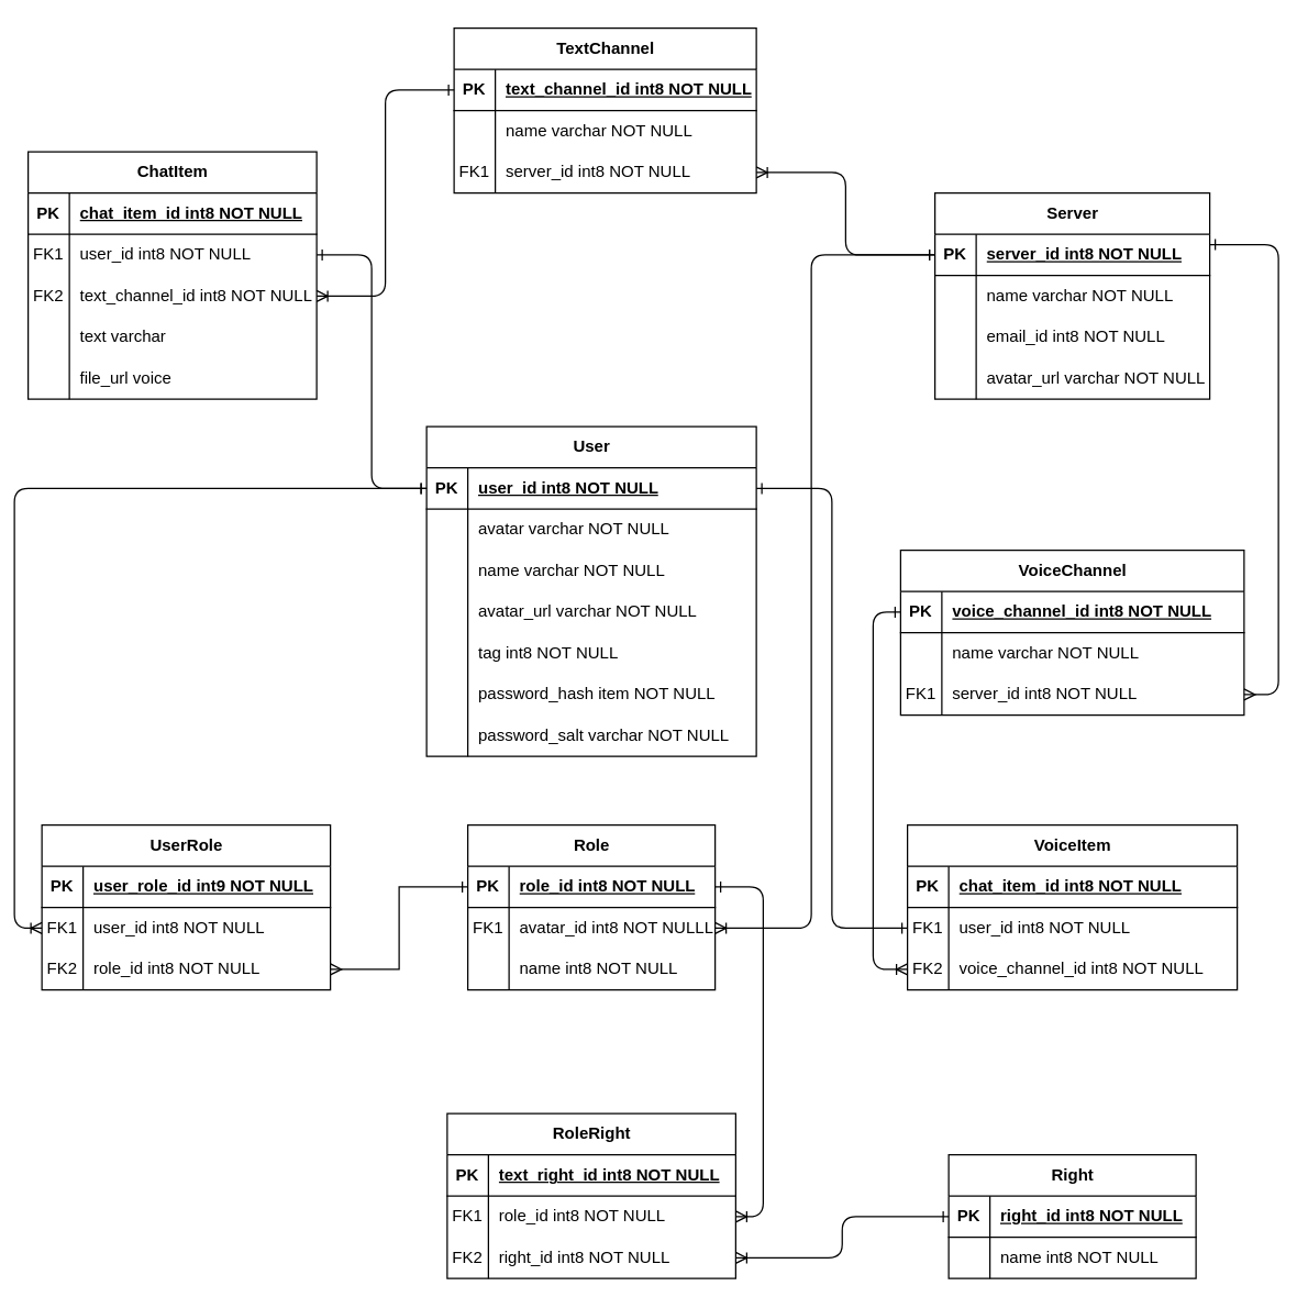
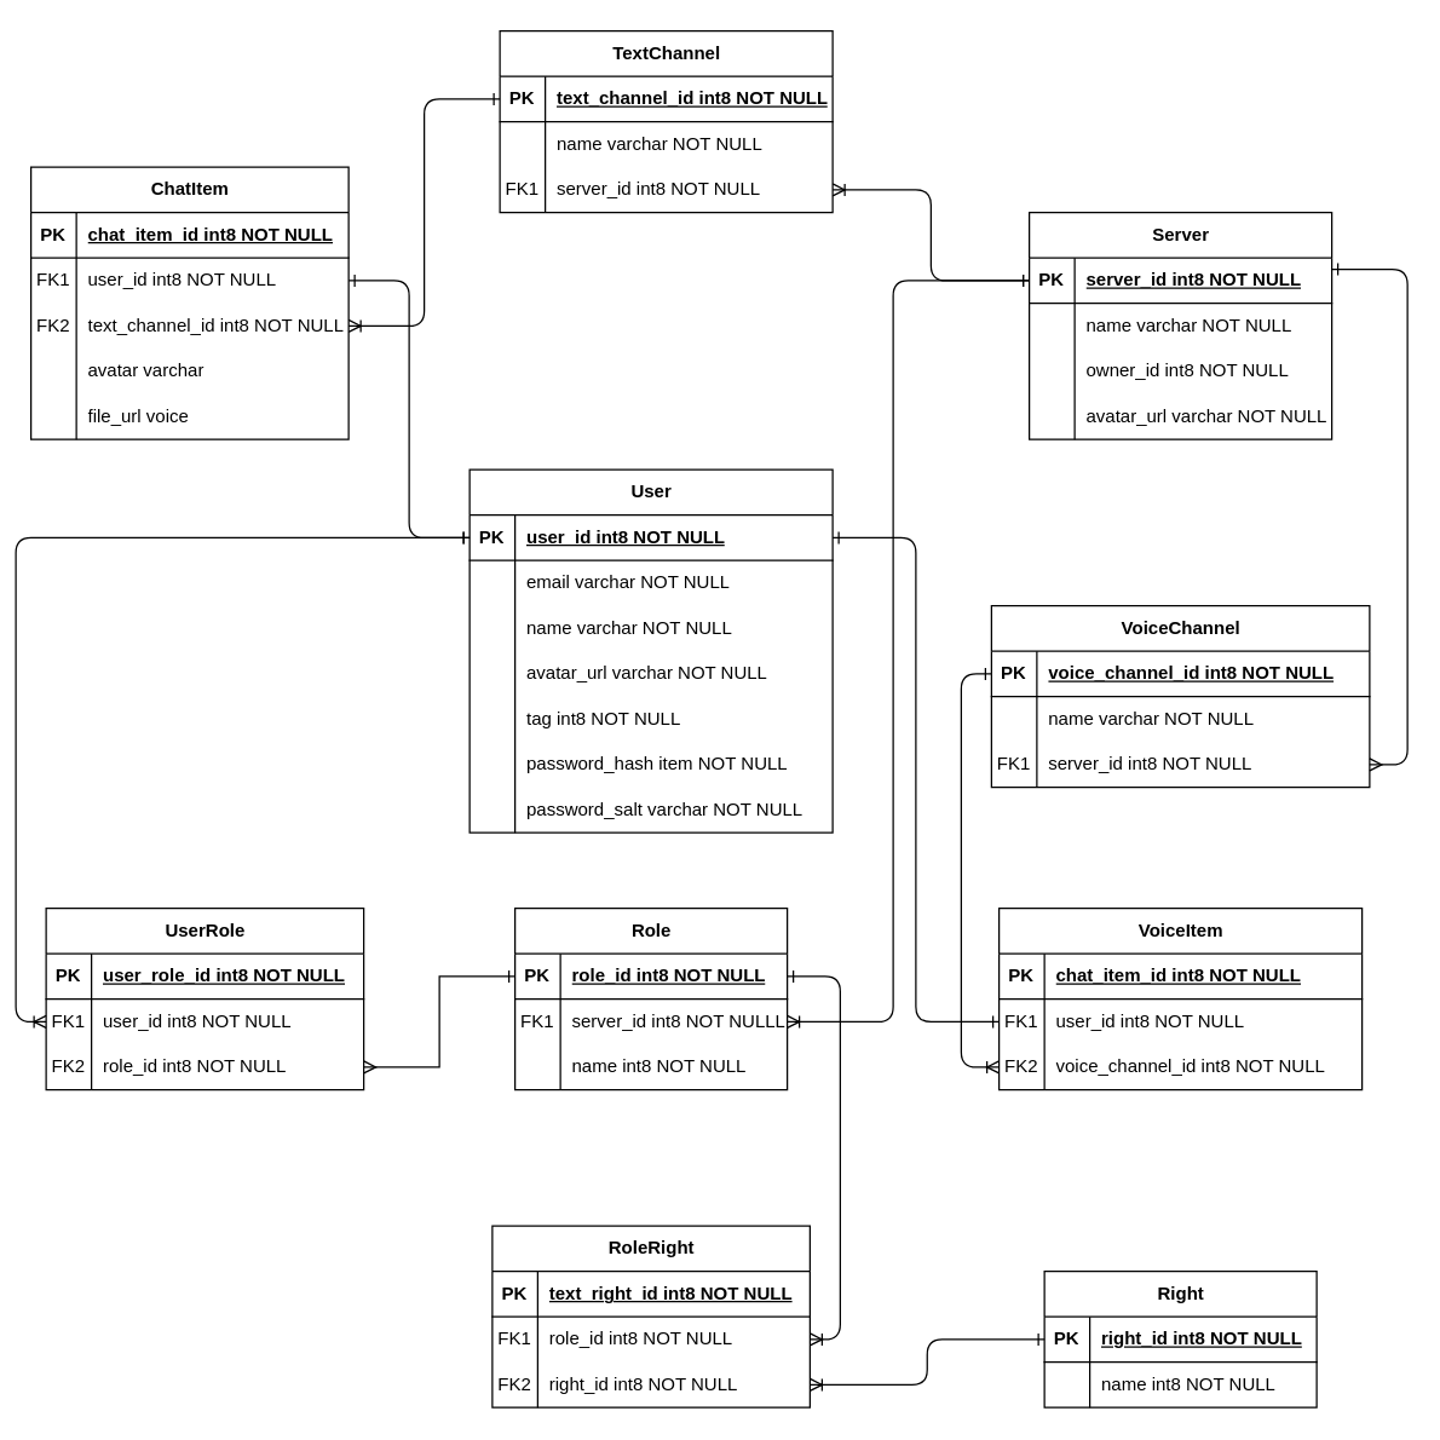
- <mxCell id="86" value="text varchar" style="shape=partialRectangle;connectable=0;fillColor=none;top=0;left=0;bottom=0;right=0;align=left;spacingLeft=6;overflow=hidden;whiteSpace=wrap;html=1;" vertex="1" parent="84"><mxGeometry x="30" width="180" height="30" as="geometry"><mxRectangle width="180" height="30" as="alternateBounds" /></mxGeometry></mxCell>
+ <mxCell id="86" value="avatar varchar" style="shape=partialRectangle;connectable=0;fillColor=none;top=0;left=0;bottom=0;right=0;align=left;spacingLeft=6;overflow=hidden;whiteSpace=wrap;html=1;" vertex="1" parent="84"><mxGeometry x="30" width="180" height="30" as="geometry"><mxRectangle width="180" height="30" as="alternateBounds" /></mxGeometry></mxCell>
- <mxCell id="33" value="email_id int8 NOT NULL" style="shape=partialRectangle;connectable=0;fillColor=none;top=0;left=0;bottom=0;right=0;align=left;spacingLeft=6;overflow=hidden;whiteSpace=wrap;html=1;" vertex="1" parent="31"><mxGeometry x="30" width="170" height="30" as="geometry"><mxRectangle width="170" height="30" as="alternateBounds" /></mxGeometry></mxCell>
+ <mxCell id="33" value="owner_id int8 NOT NULL" style="shape=partialRectangle;connectable=0;fillColor=none;top=0;left=0;bottom=0;right=0;align=left;spacingLeft=6;overflow=hidden;whiteSpace=wrap;html=1;" vertex="1" parent="31"><mxGeometry x="30" width="170" height="30" as="geometry"><mxRectangle width="170" height="30" as="alternateBounds" /></mxGeometry></mxCell>
- <mxCell id="8" value="avatar varchar NOT NULL" style="shape=partialRectangle;connectable=0;fillColor=none;top=0;left=0;bottom=0;right=0;align=left;spacingLeft=6;overflow=hidden;whiteSpace=wrap;html=1;" vertex="1" parent="6"><mxGeometry x="30" width="210" height="30" as="geometry"><mxRectangle width="210" height="30" as="alternateBounds" /></mxGeometry></mxCell>
+ <mxCell id="8" value="email varchar NOT NULL" style="shape=partialRectangle;connectable=0;fillColor=none;top=0;left=0;bottom=0;right=0;align=left;spacingLeft=6;overflow=hidden;whiteSpace=wrap;html=1;" vertex="1" parent="6"><mxGeometry x="30" width="210" height="30" as="geometry"><mxRectangle width="210" height="30" as="alternateBounds" /></mxGeometry></mxCell>
- <mxCell id="40" value="user_role_id int9 NOT NULL" style="shape=partialRectangle;connectable=0;fillColor=none;top=0;left=0;bottom=0;right=0;align=left;spacingLeft=6;fontStyle=5;overflow=hidden;whiteSpace=wrap;html=1;" vertex="1" parent="38"><mxGeometry x="30" width="180" height="30" as="geometry"><mxRectangle width="180" height="30" as="alternateBounds" /></mxGeometry></mxCell>
+ <mxCell id="40" value="user_role_id int8 NOT NULL" style="shape=partialRectangle;connectable=0;fillColor=none;top=0;left=0;bottom=0;right=0;align=left;spacingLeft=6;fontStyle=5;overflow=hidden;whiteSpace=wrap;html=1;" vertex="1" parent="38"><mxGeometry x="30" width="180" height="30" as="geometry"><mxRectangle width="180" height="30" as="alternateBounds" /></mxGeometry></mxCell>
- <mxCell id="53" value="avatar_id int8 NOT NULLL" style="shape=partialRectangle;connectable=0;fillColor=none;top=0;left=0;bottom=0;right=0;align=left;spacingLeft=6;overflow=hidden;whiteSpace=wrap;html=1;" vertex="1" parent="51"><mxGeometry x="30" width="150" height="30" as="geometry"><mxRectangle width="150" height="30" as="alternateBounds" /></mxGeometry></mxCell>
+ <mxCell id="53" value="server_id int8 NOT NULLL" style="shape=partialRectangle;connectable=0;fillColor=none;top=0;left=0;bottom=0;right=0;align=left;spacingLeft=6;overflow=hidden;whiteSpace=wrap;html=1;" vertex="1" parent="51"><mxGeometry x="30" width="150" height="30" as="geometry"><mxRectangle width="150" height="30" as="alternateBounds" /></mxGeometry></mxCell>
